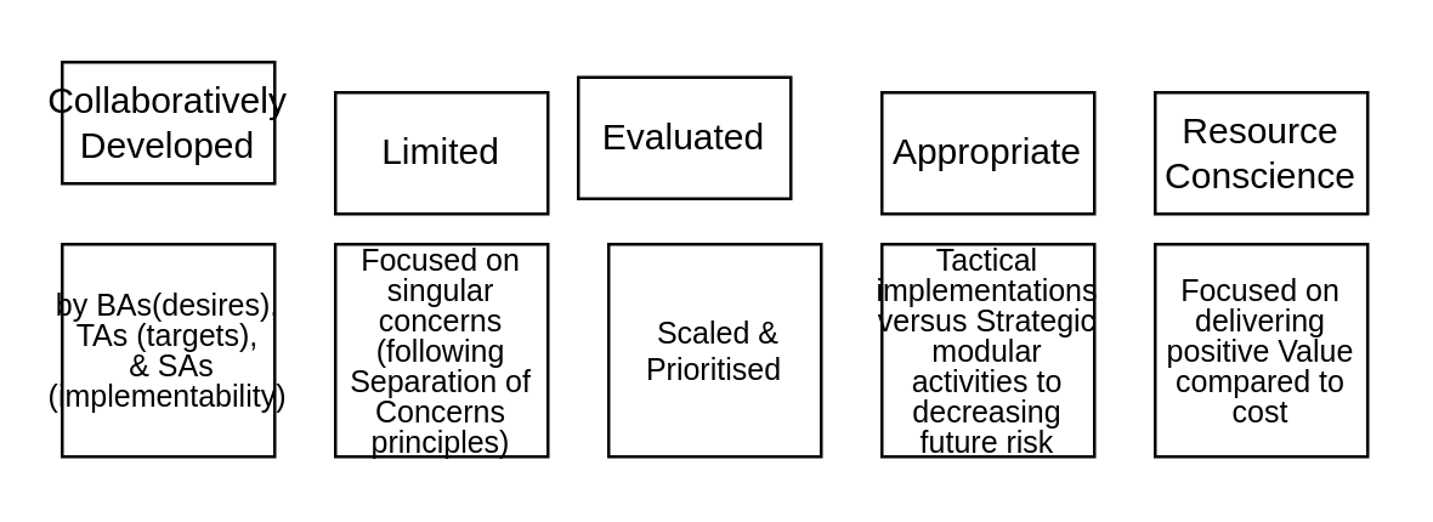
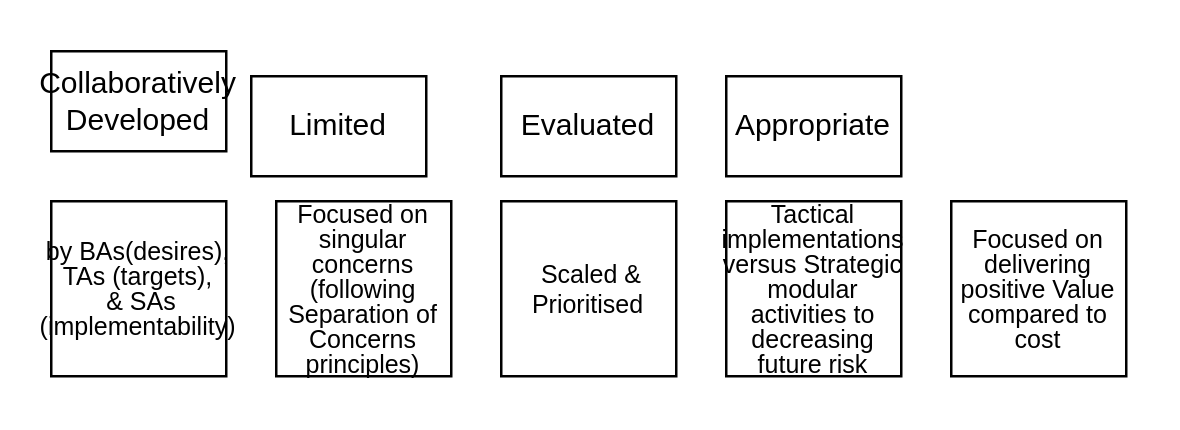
- <mxCell id="4" value="&lt;p style=&quot;line-height: 70%&quot;&gt;Evaluated&lt;br&gt;&lt;/p&gt;" style="rounded=0;whiteSpace=wrap;html=1;strokeWidth=1;fontFamily=Helvetica;fontColor=#000000;" vertex="1" parent="1"><mxGeometry x="190" y="25" width="70" height="40" as="geometry" /></mxCell>
+ <mxCell id="4" value="&lt;p style=&quot;line-height: 70%&quot;&gt;Evaluated&lt;br&gt;&lt;/p&gt;" style="rounded=0;whiteSpace=wrap;html=1;strokeWidth=1;fontFamily=Helvetica;fontColor=#000000;" vertex="1" parent="1"><mxGeometry x="200" y="30" width="70" height="40" as="geometry" /></mxCell>
- <mxCell id="3" value="&lt;p style=&quot;line-height: 80%&quot;&gt;Limited&lt;/p&gt;" style="rounded=0;whiteSpace=wrap;html=1;strokeWidth=1;fontFamily=Helvetica;fontColor=#000000;" vertex="1" parent="1"><mxGeometry x="110" y="30" width="70" height="40" as="geometry" /></mxCell>
+ <mxCell id="3" value="&lt;p style=&quot;line-height: 80%&quot;&gt;Limited&lt;/p&gt;" style="rounded=0;whiteSpace=wrap;html=1;strokeWidth=1;fontFamily=Helvetica;fontColor=#000000;" vertex="1" parent="1"><mxGeometry x="100" y="30" width="70" height="40" as="geometry" /></mxCell>
- <mxCell id="5" value="&lt;p style=&quot;line-height: 1.2;&quot;&gt;Resource Conscience&lt;br&gt;&lt;/p&gt;" style="rounded=0;whiteSpace=wrap;html=1;strokeWidth=1;fontFamily=Helvetica;fontColor=#000000;" vertex="1" parent="1"><mxGeometry x="380" y="30" width="70" height="40" as="geometry" /></mxCell>
